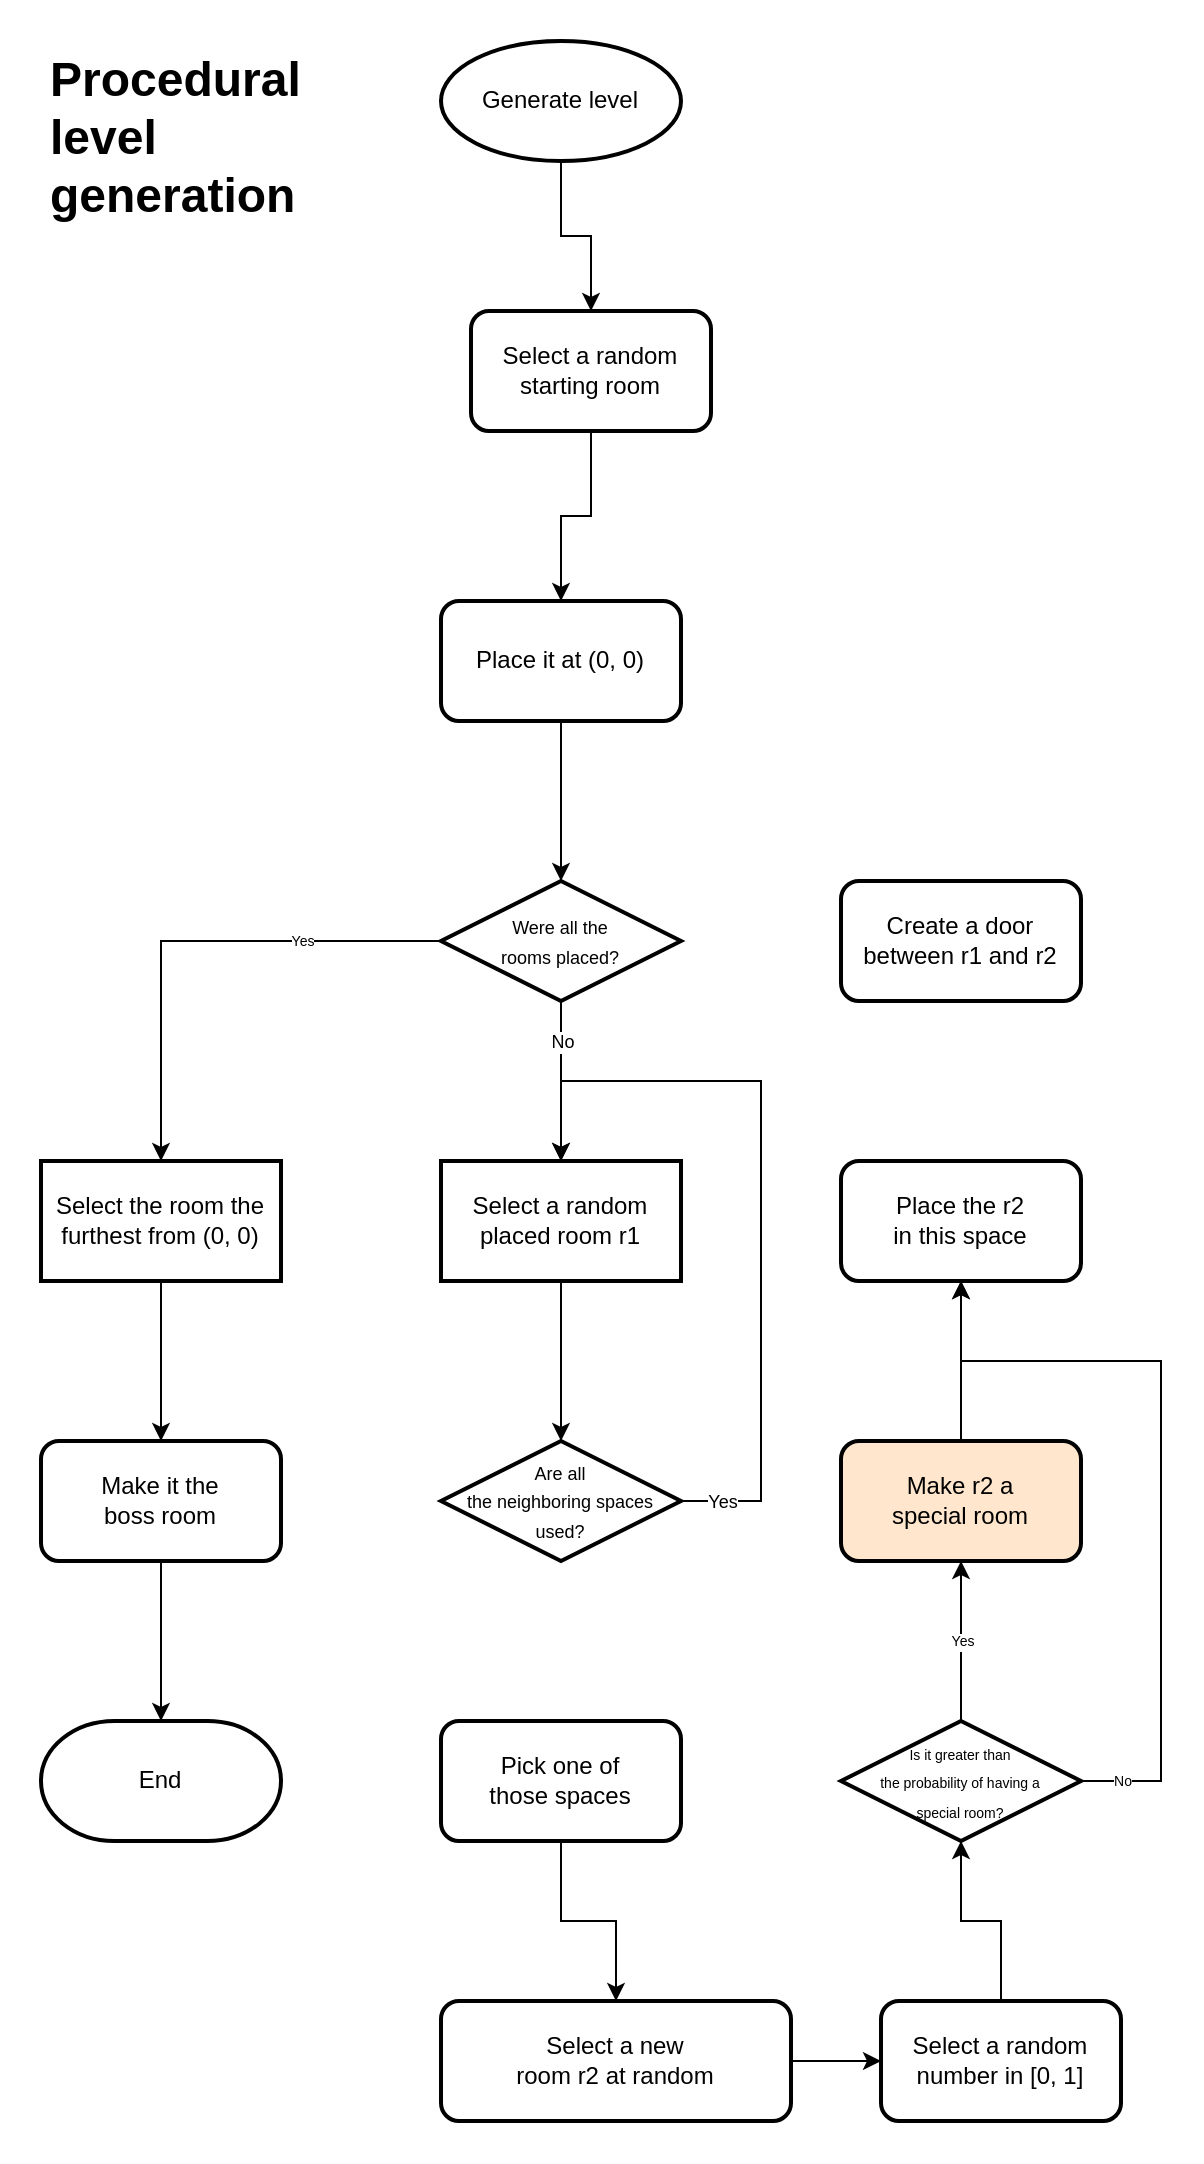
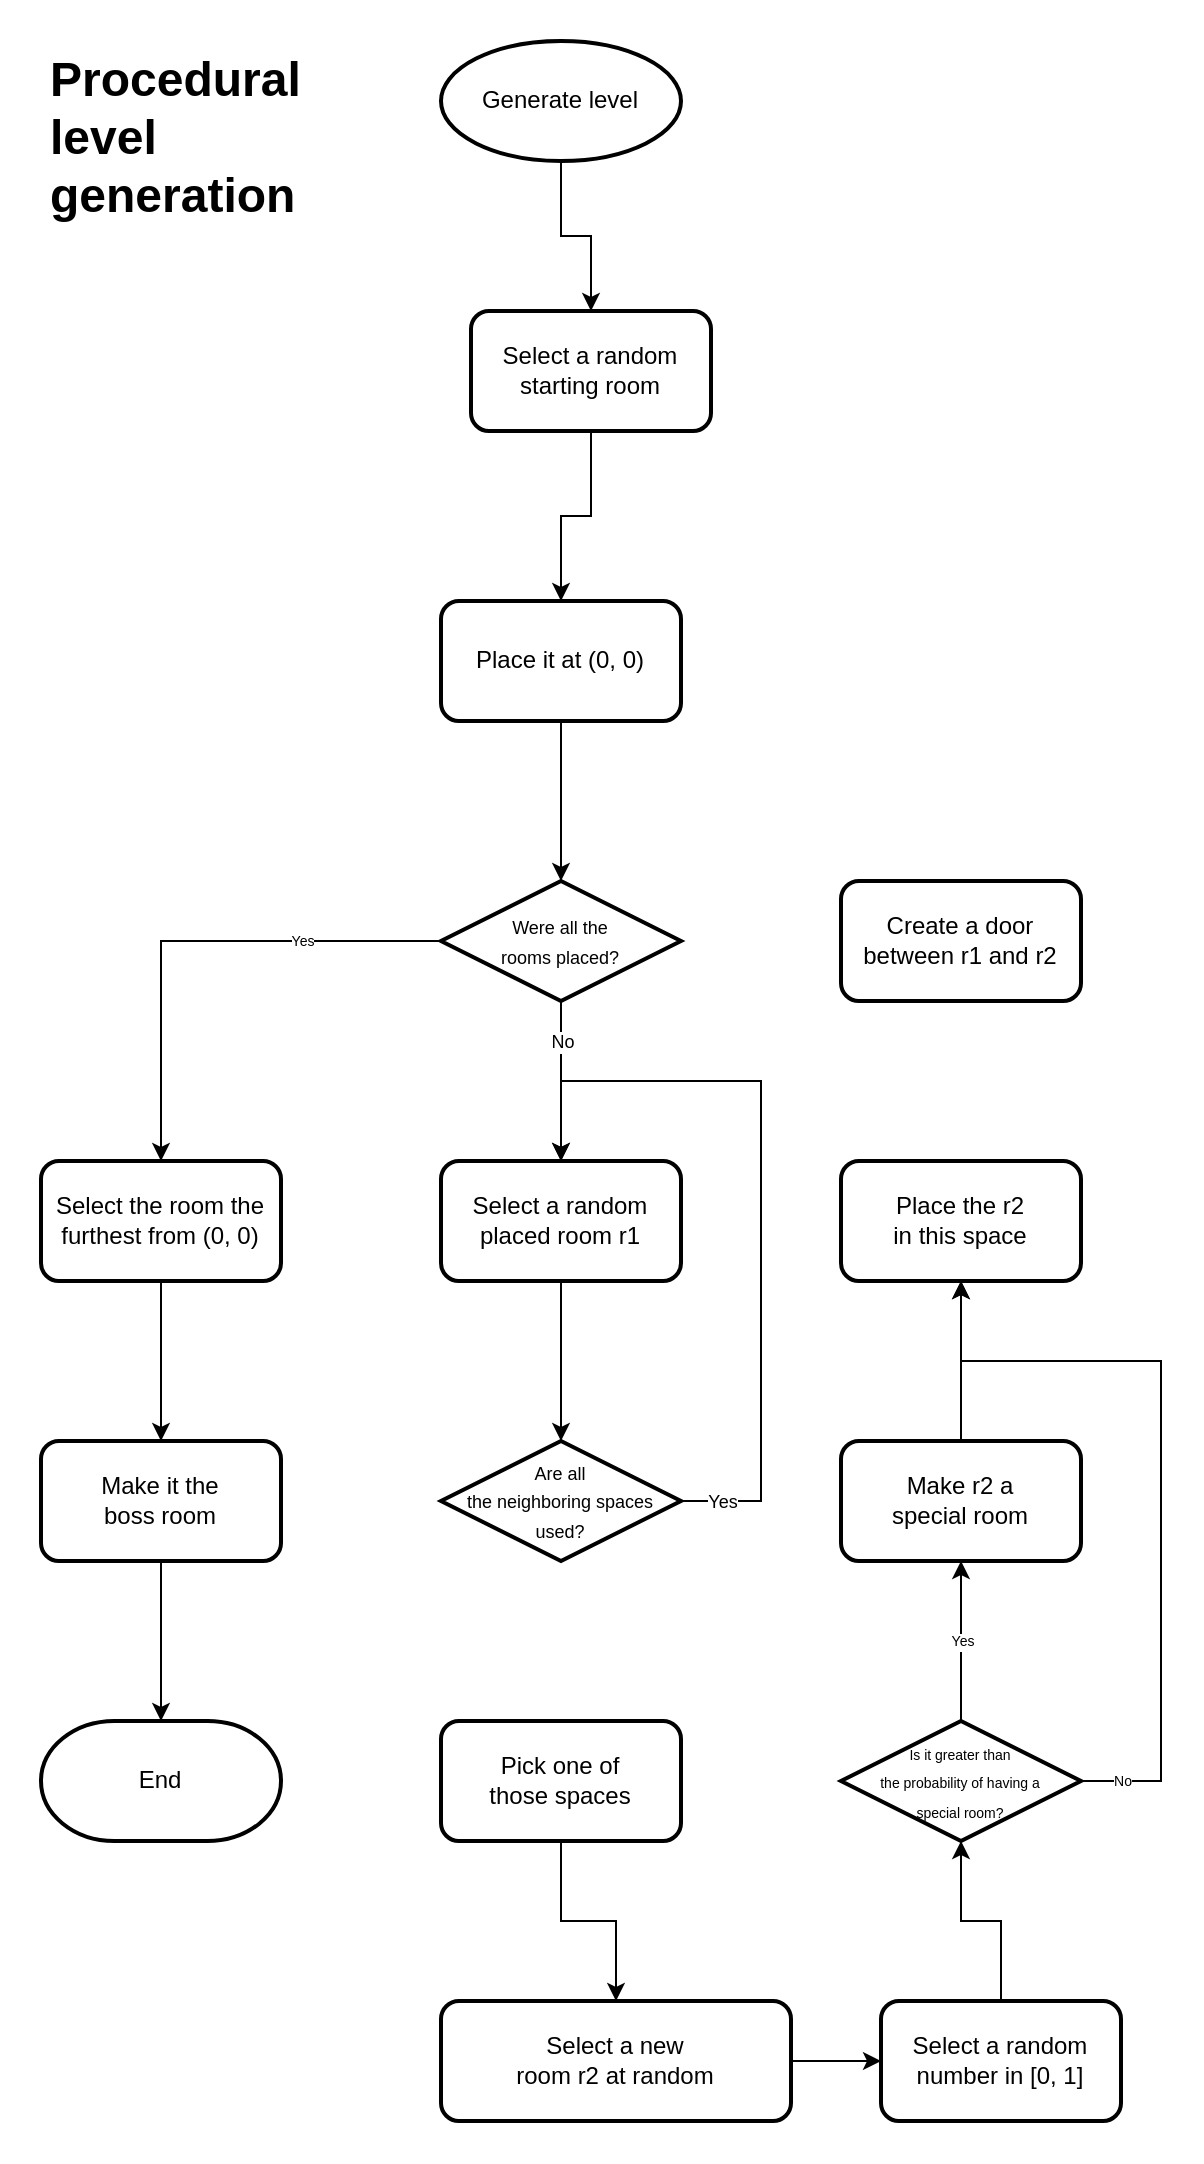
- <mxCell id="34" value="Select the room the furthest from (0, 0)" style="whiteSpace=wrap;html=1;strokeWidth=2;shadow=0;rounded=0;" vertex="1" parent="1"><mxGeometry x="20" y="580" width="120" height="60" as="geometry" /></mxCell>
+ <mxCell id="34" value="Select the room the furthest from (0, 0)" style="whiteSpace=wrap;html=1;rounded=1;strokeWidth=2;shadow=0;" vertex="1" parent="1"><mxGeometry x="20" y="580" width="120" height="60" as="geometry" /></mxCell>
- <mxCell id="14" value="Select a random placed room r1" style="whiteSpace=wrap;html=1;strokeWidth=2;shadow=0;rounded=0;" vertex="1" parent="1"><mxGeometry x="220" y="580" width="120" height="60" as="geometry" /></mxCell>
+ <mxCell id="14" value="Select a random placed room r1" style="whiteSpace=wrap;html=1;rounded=1;strokeWidth=2;shadow=0;" vertex="1" parent="1"><mxGeometry x="220" y="580" width="120" height="60" as="geometry" /></mxCell>
- <mxCell id="30" value="Make r2 a&lt;br&gt;special room" style="whiteSpace=wrap;html=1;rounded=1;strokeWidth=2;shadow=0;fillColor=#ffe6cc;" vertex="1" parent="1"><mxGeometry x="420" y="720" width="120" height="60" as="geometry" /></mxCell>
+ <mxCell id="30" value="Make r2 a&lt;br&gt;special room" style="whiteSpace=wrap;html=1;rounded=1;strokeWidth=2;shadow=0;" vertex="1" parent="1"><mxGeometry x="420" y="720" width="120" height="60" as="geometry" /></mxCell>
